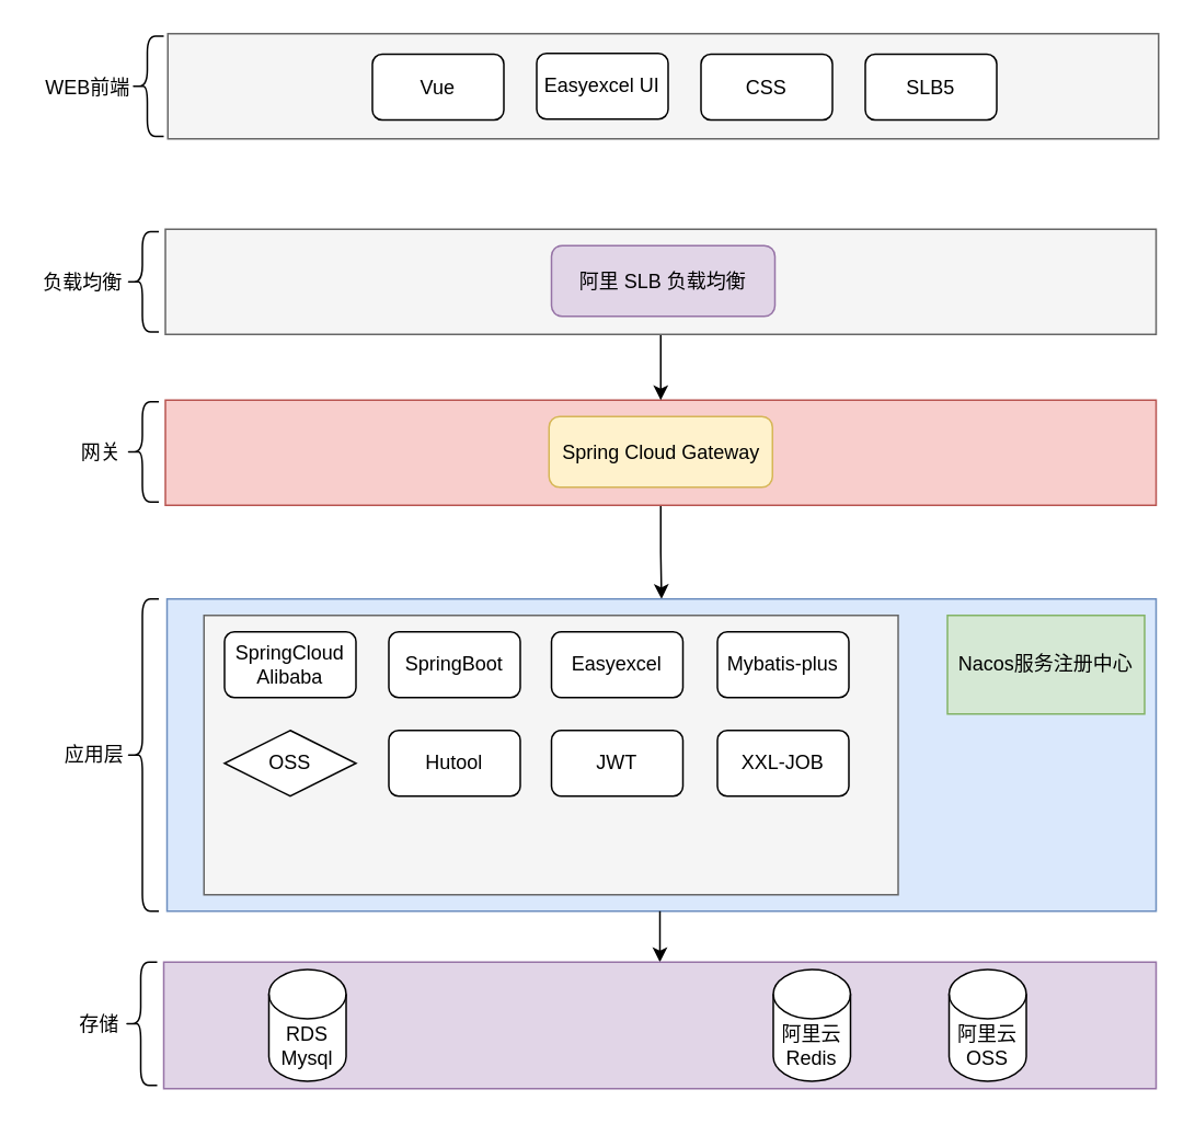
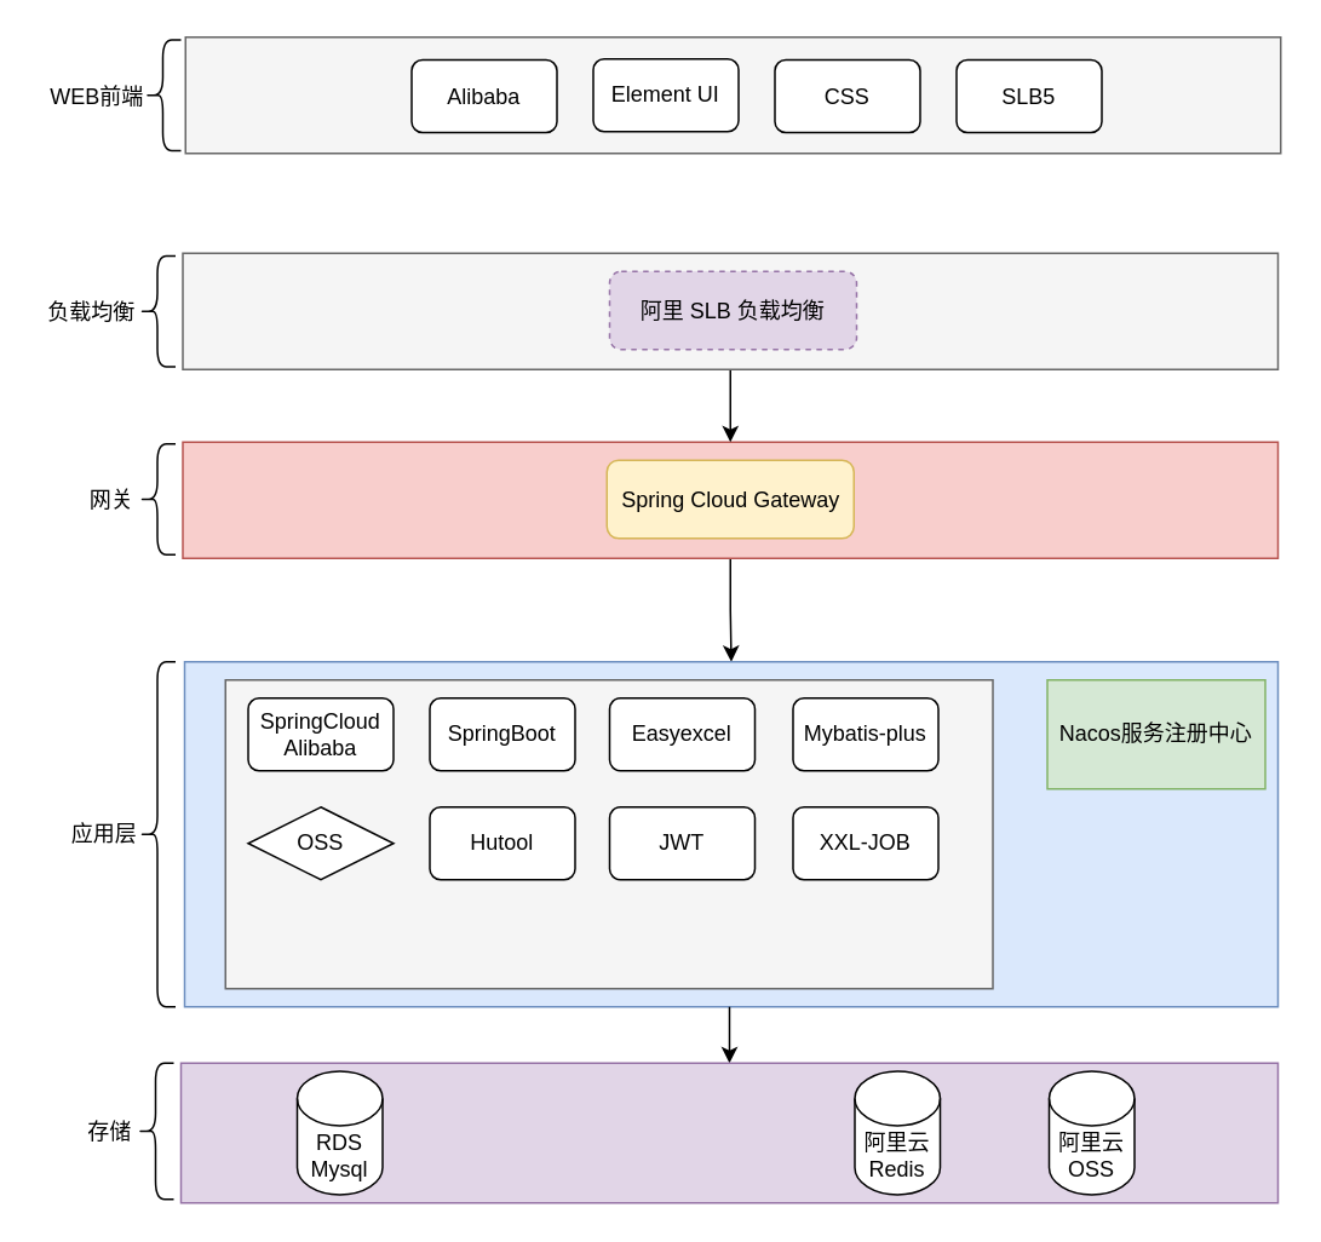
- <mxCell id="36" value="Easyexcel UI" style="rounded=1;whiteSpace=wrap;html=1;" vertex="1" parent="1"><mxGeometry x="326" y="32" width="80" height="40" as="geometry" /></mxCell>
+ <mxCell id="36" value="Element UI" style="rounded=1;whiteSpace=wrap;html=1;" vertex="1" parent="1"><mxGeometry x="326" y="32" width="80" height="40" as="geometry" /></mxCell>
- <mxCell id="35" value="Vue" style="rounded=1;whiteSpace=wrap;html=1;" vertex="1" parent="1"><mxGeometry x="226" y="32.5" width="80" height="40" as="geometry" /></mxCell>
+ <mxCell id="35" value="Alibaba" style="rounded=1;whiteSpace=wrap;html=1;" vertex="1" parent="1"><mxGeometry x="226" y="32.5" width="80" height="40" as="geometry" /></mxCell>
- <mxCell id="11" value="阿里 SLB 负载均衡" style="rounded=1;whiteSpace=wrap;html=1;fillColor=#e1d5e7;strokeColor=#9673a6;" parent="1" vertex="1"><mxGeometry x="335" y="149" width="136" height="43" as="geometry" /></mxCell>
+ <mxCell id="11" value="阿里 SLB 负载均衡" style="rounded=1;whiteSpace=wrap;html=1;fillColor=#e1d5e7;strokeColor=#9673a6;dashed=1;" parent="1" vertex="1"><mxGeometry x="335" y="149" width="136" height="43" as="geometry" /></mxCell>
